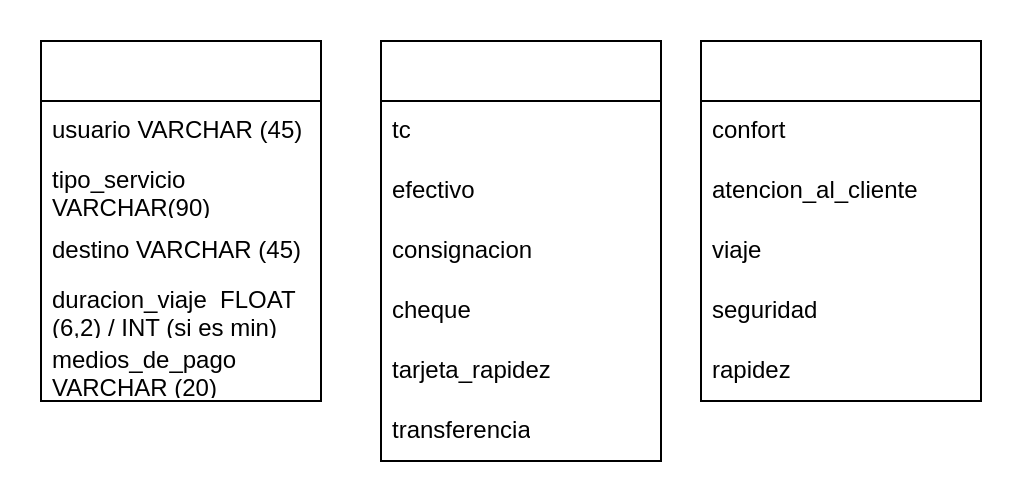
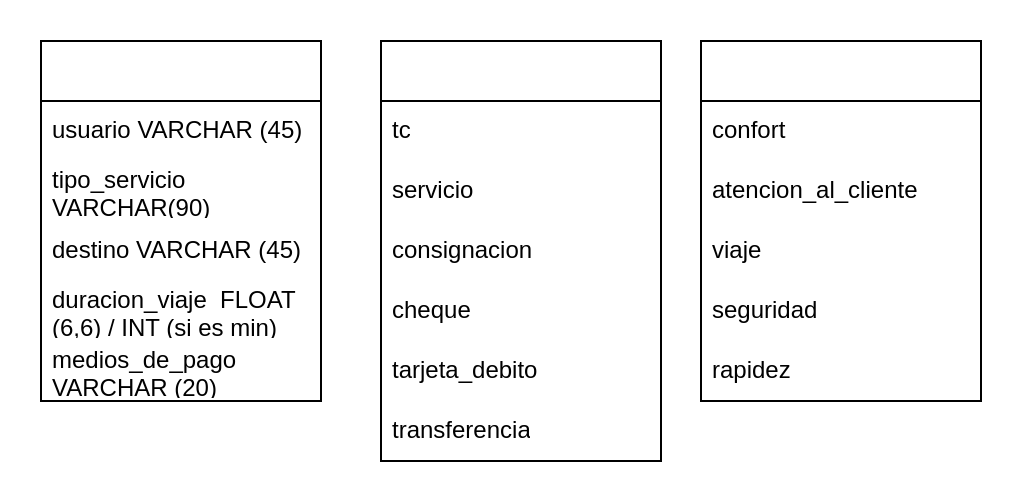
- <mxCell id="10" value="efectivo" style="text;strokeColor=none;fillColor=none;align=left;verticalAlign=middle;spacingLeft=4;spacingRight=4;overflow=hidden;points=[[0,0.5],[1,0.5]];portConstraint=eastwest;rotatable=0;whiteSpace=wrap;html=1;" vertex="1" parent="8"><mxGeometry y="60" width="140" height="30" as="geometry" /></mxCell>
+ <mxCell id="10" value="servicio" style="text;strokeColor=none;fillColor=none;align=left;verticalAlign=middle;spacingLeft=4;spacingRight=4;overflow=hidden;points=[[0,0.5],[1,0.5]];portConstraint=eastwest;rotatable=0;whiteSpace=wrap;html=1;" vertex="1" parent="8"><mxGeometry y="60" width="140" height="30" as="geometry" /></mxCell>
- <mxCell id="6" value="duracion_viaje&amp;nbsp; FLOAT (6,2) / INT (si es min)" style="text;strokeColor=none;fillColor=none;align=left;verticalAlign=middle;spacingLeft=4;spacingRight=4;overflow=hidden;points=[[0,0.5],[1,0.5]];portConstraint=eastwest;rotatable=0;whiteSpace=wrap;html=1;" vertex="1" parent="2"><mxGeometry y="120" width="140" height="30" as="geometry" /></mxCell>
+ <mxCell id="6" value="duracion_viaje&amp;nbsp; FLOAT (6,6) / INT (si es min)" style="text;strokeColor=none;fillColor=none;align=left;verticalAlign=middle;spacingLeft=4;spacingRight=4;overflow=hidden;points=[[0,0.5],[1,0.5]];portConstraint=eastwest;rotatable=0;whiteSpace=wrap;html=1;" vertex="1" parent="2"><mxGeometry y="120" width="140" height="30" as="geometry" /></mxCell>
- <mxCell id="13" value="tarjeta_rapidez" style="text;strokeColor=none;fillColor=none;align=left;verticalAlign=middle;spacingLeft=4;spacingRight=4;overflow=hidden;points=[[0,0.5],[1,0.5]];portConstraint=eastwest;rotatable=0;whiteSpace=wrap;html=1;" vertex="1" parent="8"><mxGeometry y="150" width="140" height="30" as="geometry" /></mxCell>
+ <mxCell id="13" value="tarjeta_debito" style="text;strokeColor=none;fillColor=none;align=left;verticalAlign=middle;spacingLeft=4;spacingRight=4;overflow=hidden;points=[[0,0.5],[1,0.5]];portConstraint=eastwest;rotatable=0;whiteSpace=wrap;html=1;" vertex="1" parent="8"><mxGeometry y="150" width="140" height="30" as="geometry" /></mxCell>
